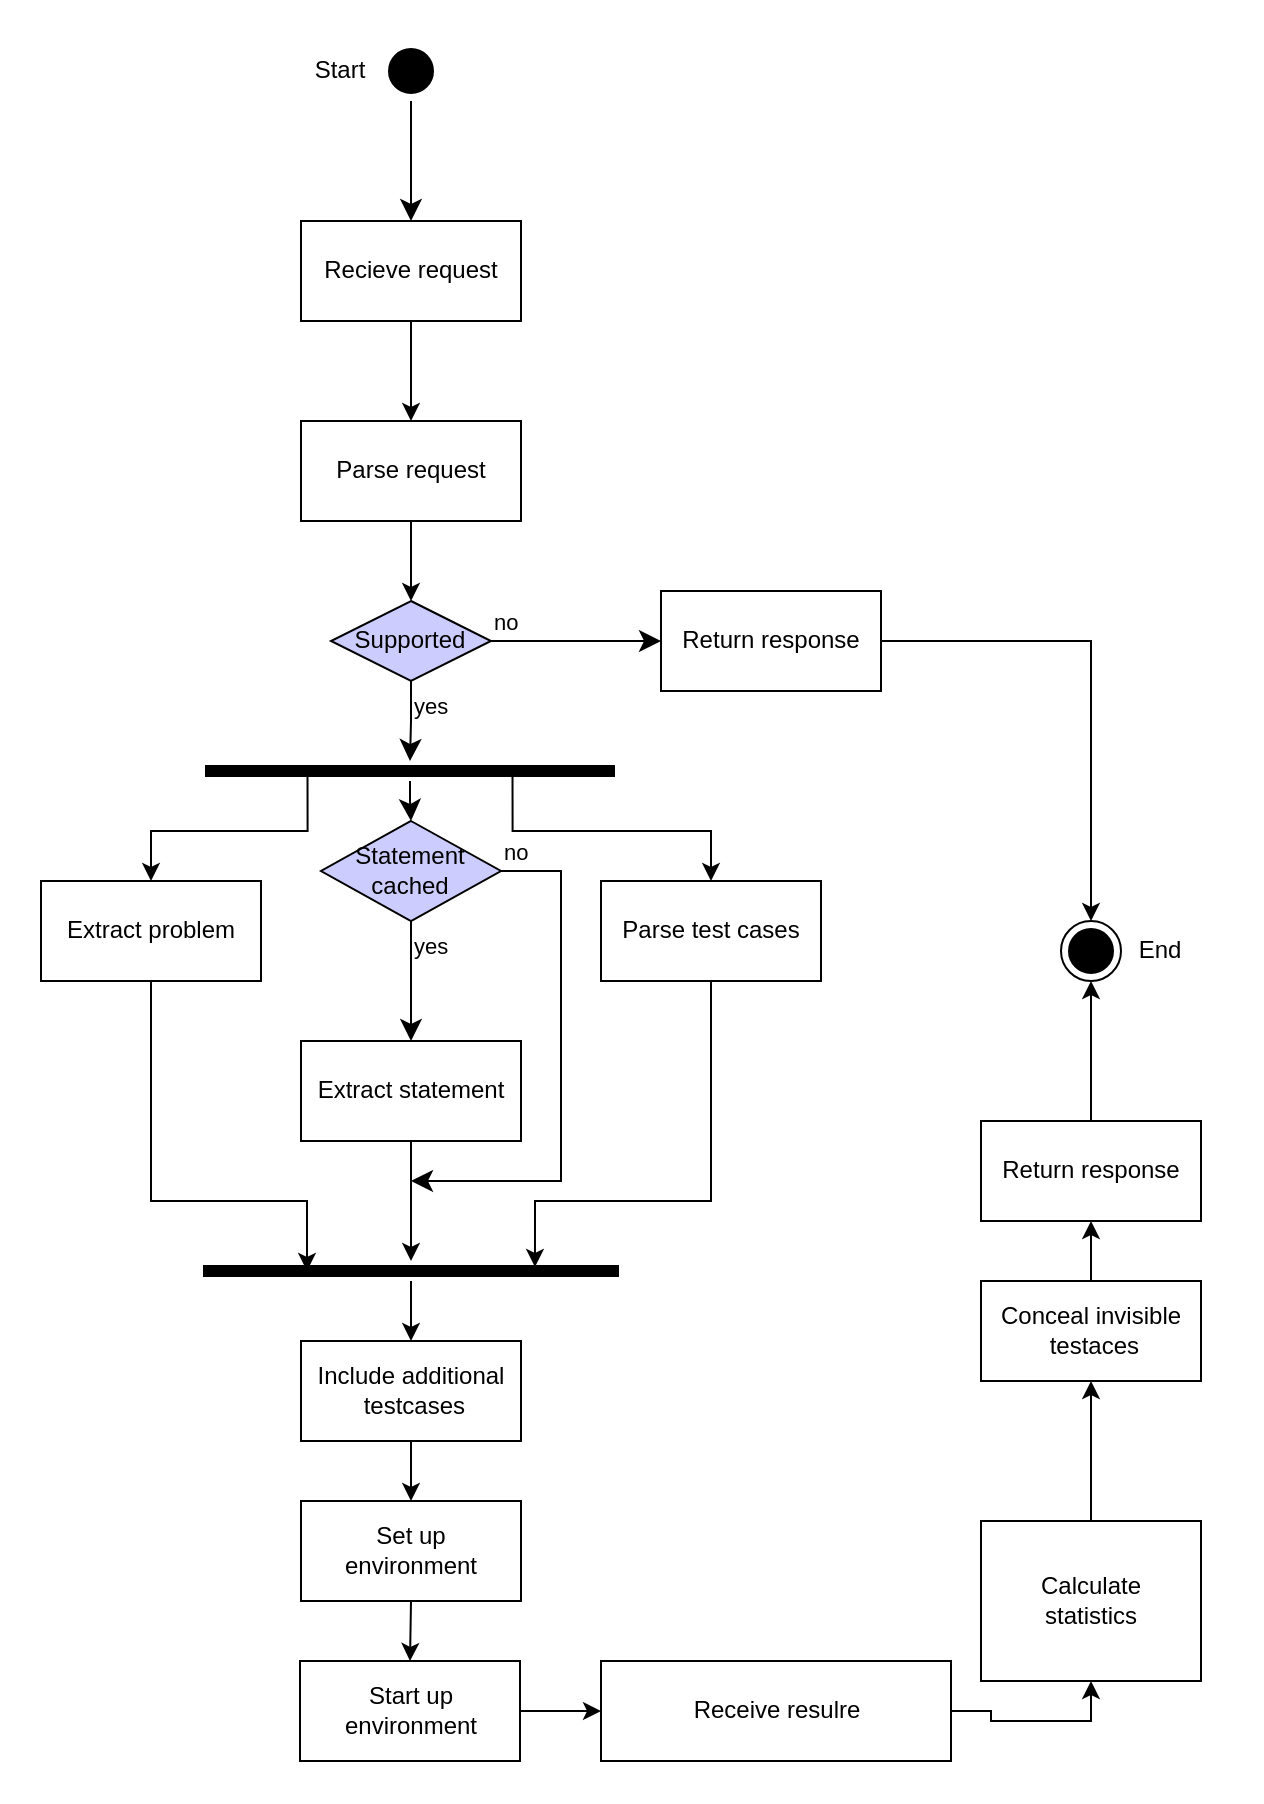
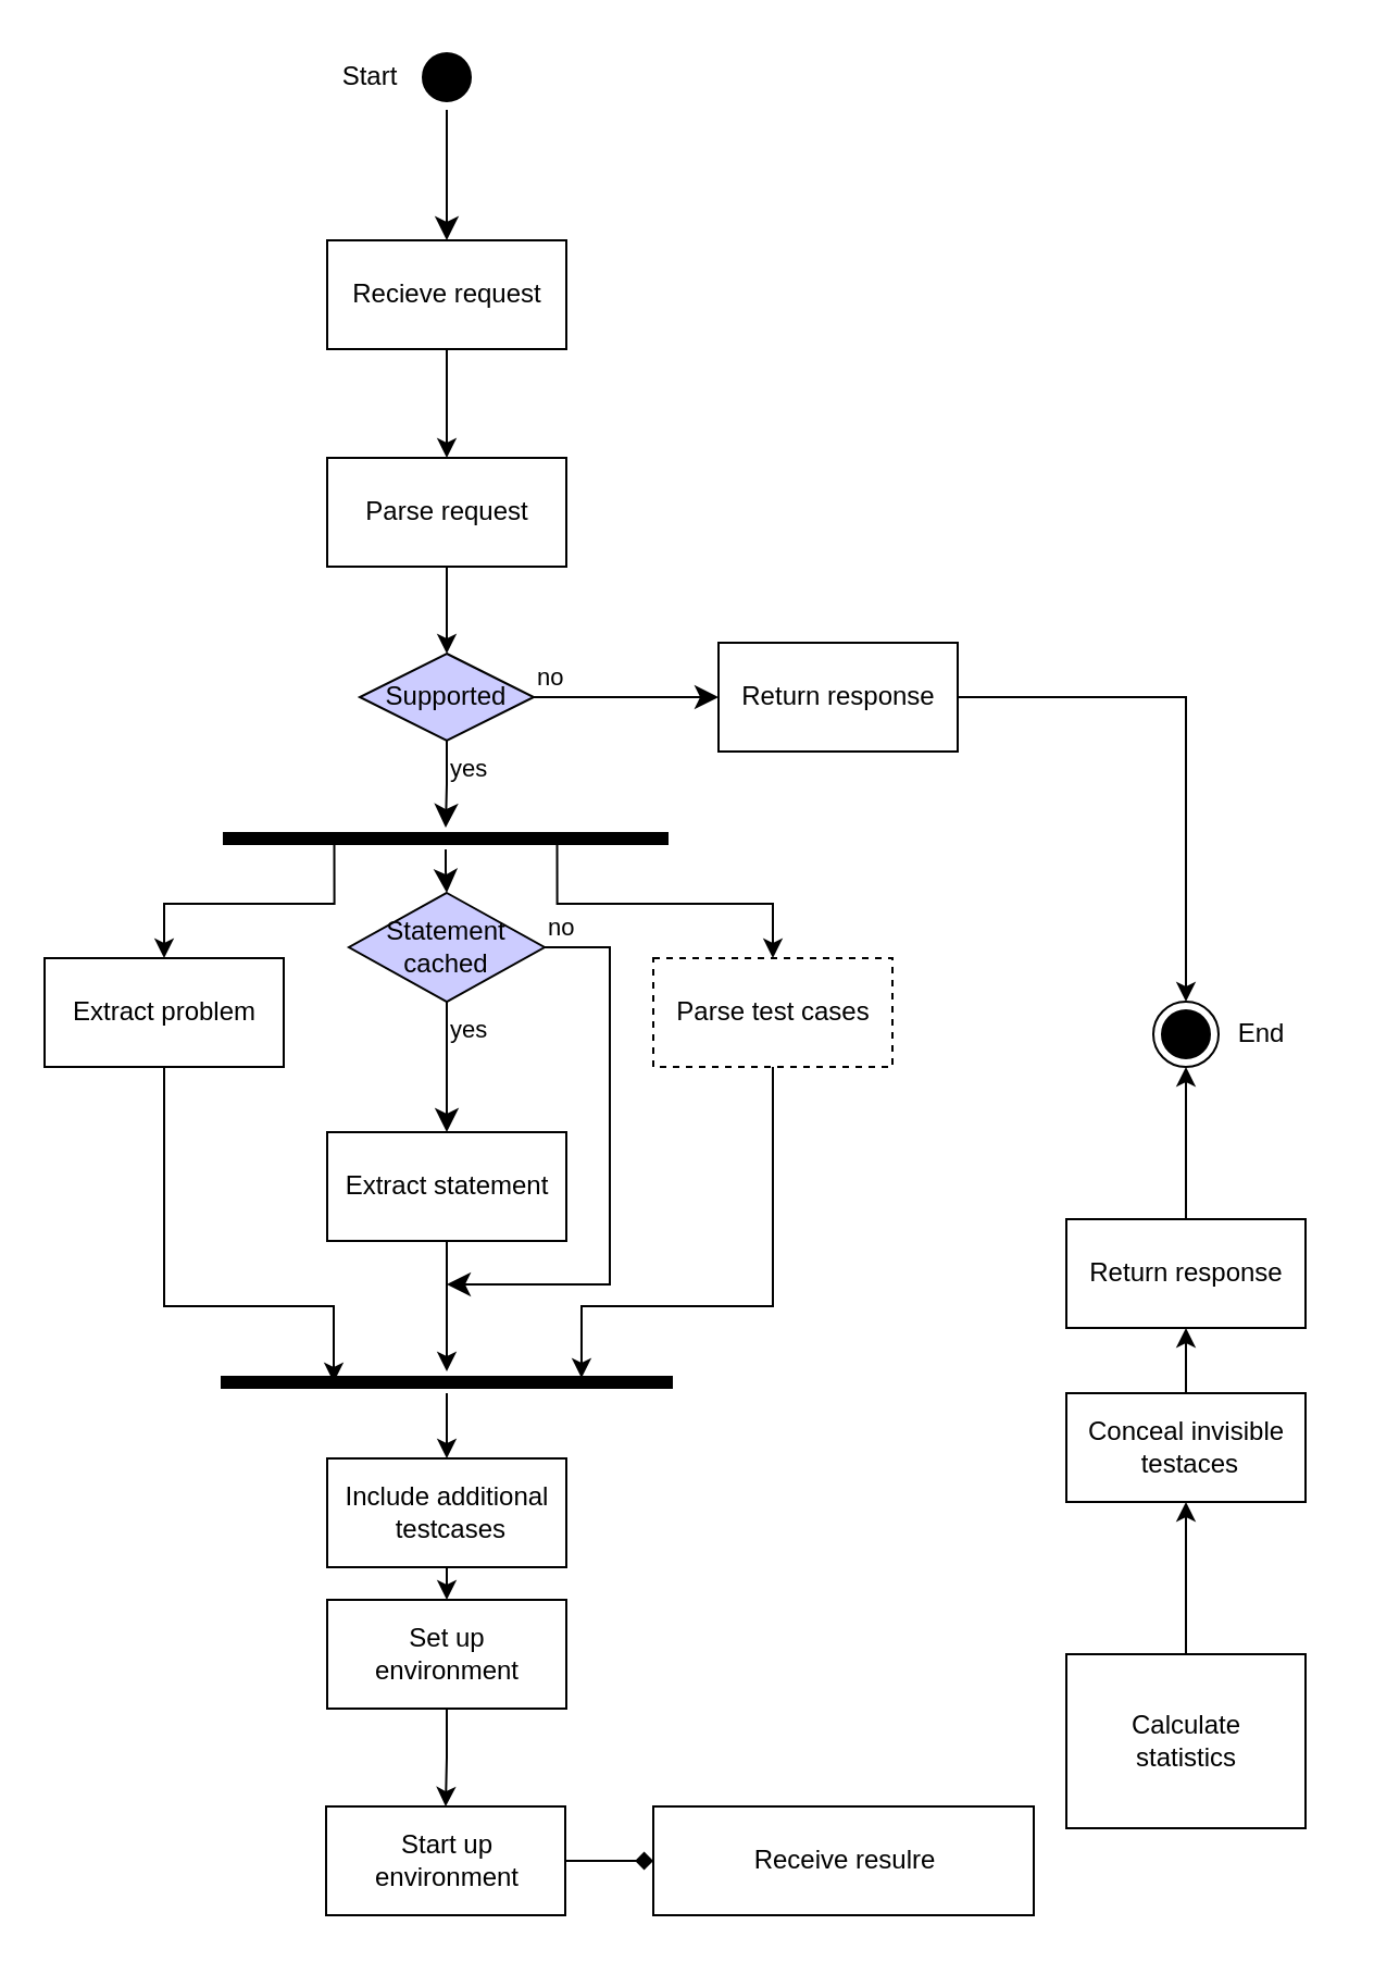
- <mxCell id="24" value="Parse test cases" style="html=1;strokeColor=#000000;" vertex="1" parent="1"><mxGeometry x="300" y="440" width="110" height="50" as="geometry" /></mxCell>
+ <mxCell id="24" value="Parse test cases" style="html=1;strokeColor=#000000;dashed=1;" vertex="1" parent="1"><mxGeometry x="300" y="440" width="110" height="50" as="geometry" /></mxCell>
- <mxCell id="32" value="Set up&lt;br&gt;environment" style="html=1;strokeColor=#000000;" vertex="1" parent="1"><mxGeometry x="150" y="750" width="110" height="50" as="geometry" /></mxCell>
+ <mxCell id="32" value="Set up&lt;br&gt;environment" style="html=1;strokeColor=#000000;" vertex="1" parent="1"><mxGeometry x="150" y="735" width="110" height="50" as="geometry" /></mxCell>
- <mxCell id="33" style="edgeStyle=orthogonalEdgeStyle;rounded=0;orthogonalLoop=1;jettySize=auto;html=1;entryX=0;entryY=0.5;entryDx=0;entryDy=0;endArrow=classic;endFill=1;strokeColor=#000000;" edge="1" parent="1" source="34" target="36"><mxGeometry relative="1" as="geometry" /></mxCell>
+ <mxCell id="33" style="edgeStyle=orthogonalEdgeStyle;rounded=0;orthogonalLoop=1;jettySize=auto;html=1;entryX=0;entryY=0.5;entryDx=0;entryDy=0;endArrow=diamond;endFill=1;strokeColor=#000000;" edge="1" parent="1" source="34" target="36"><mxGeometry relative="1" as="geometry" /></mxCell>
- <mxCell id="35" style="edgeStyle=orthogonalEdgeStyle;rounded=0;orthogonalLoop=1;jettySize=auto;html=1;entryX=0.5;entryY=1;entryDx=0;entryDy=0;endArrow=classic;endFill=1;strokeColor=#000000;" edge="1" parent="1" source="36" target="38"><mxGeometry relative="1" as="geometry" /></mxCell>
